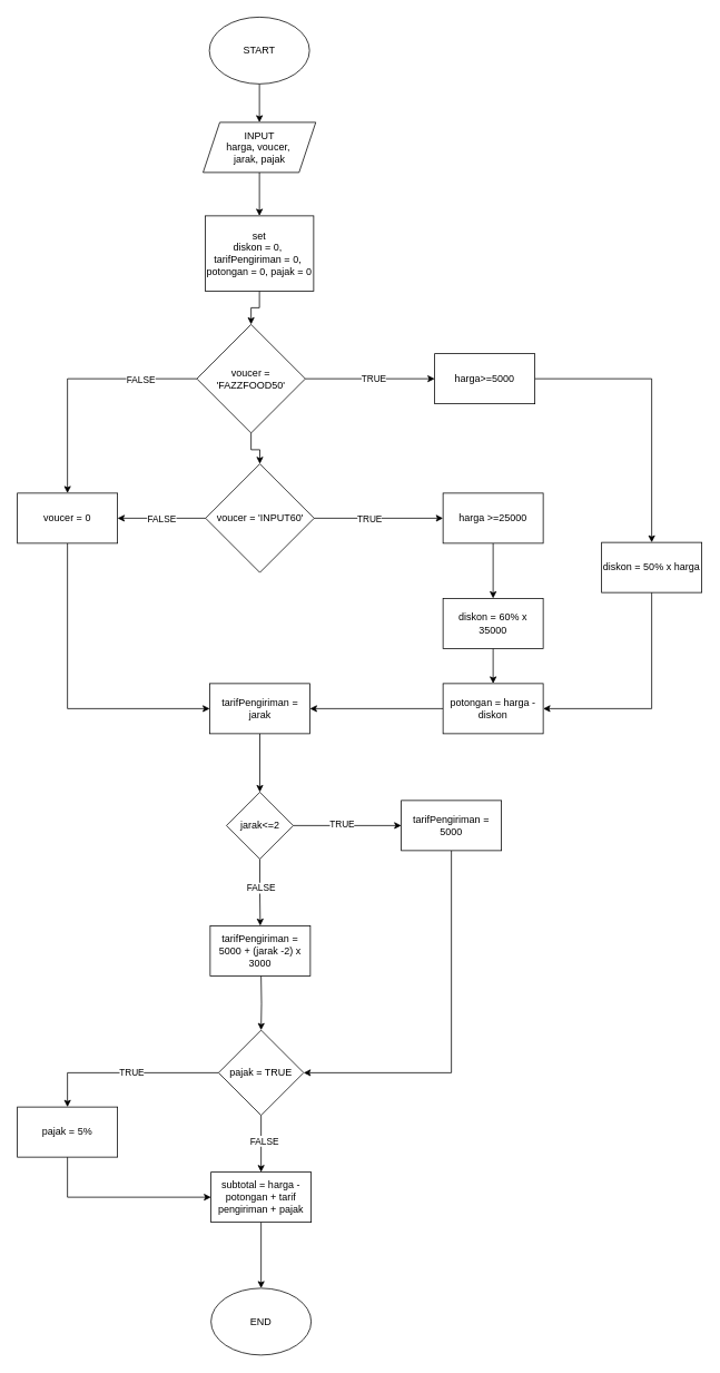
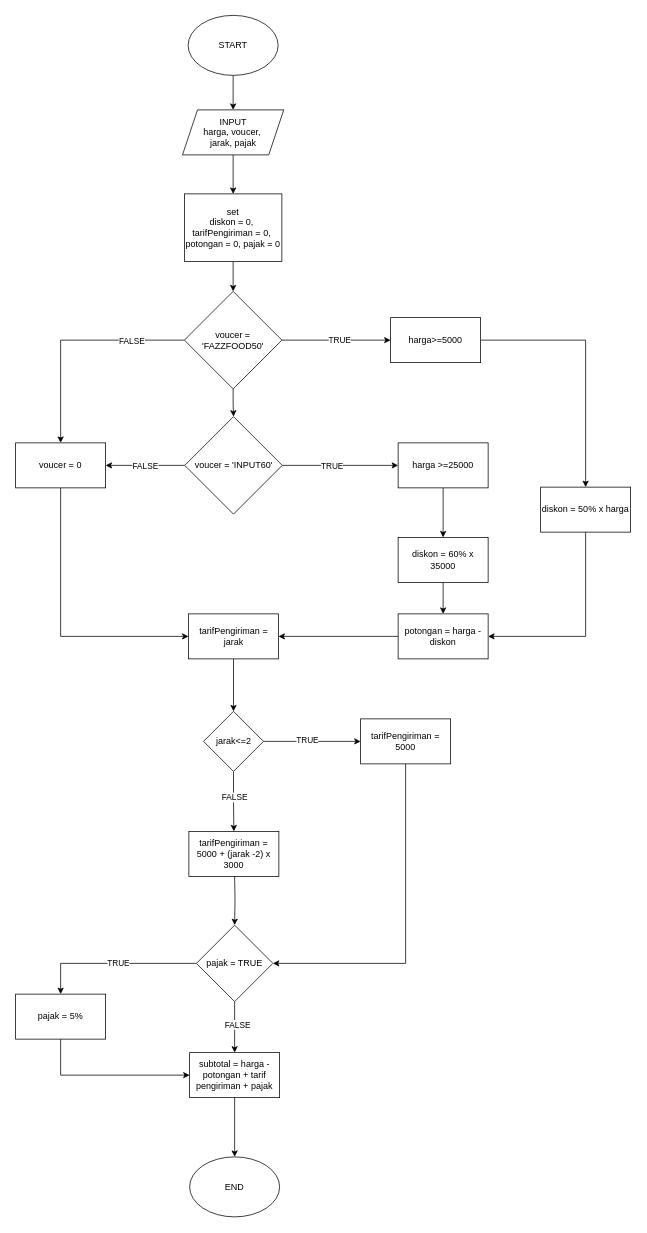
- <mxCell id="13" value="voucer = 'FAZZFOOD50'" style="rhombus;whiteSpace=wrap;html=1;" vertex="1" parent="1"><mxGeometry x="235" y="388" width="130" height="130" as="geometry" /></mxCell>
+ <mxCell id="13" value="voucer = 'FAZZFOOD50'" style="rhombus;whiteSpace=wrap;html=1;" vertex="1" parent="1"><mxGeometry x="245" y="388" width="130" height="130" as="geometry" /></mxCell>
